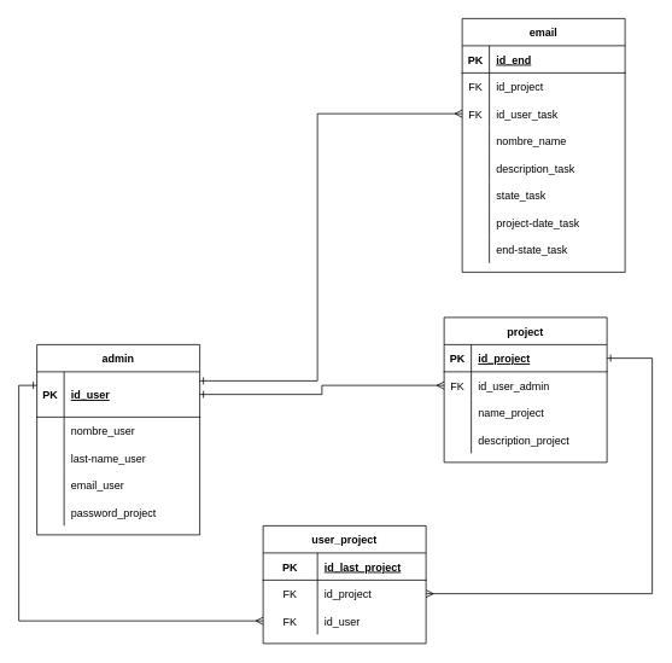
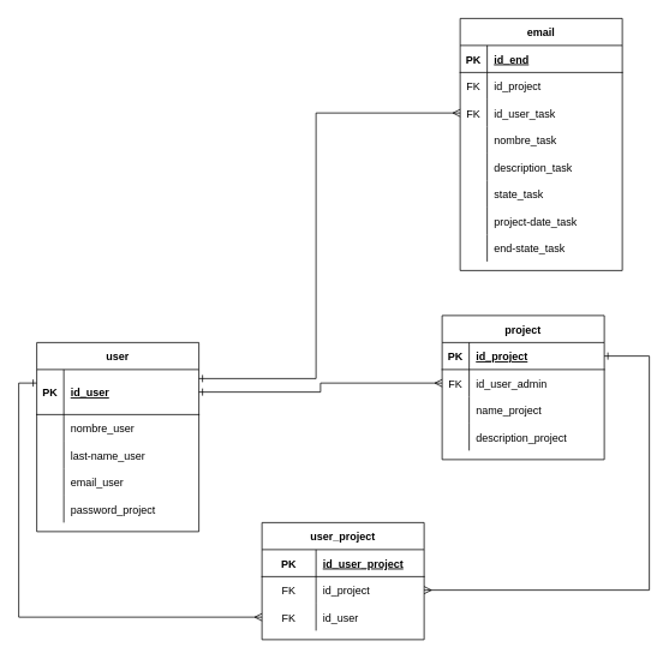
- <mxCell id="56" value="nombre_name" style="shape=partialRectangle;connectable=0;fillColor=none;top=0;left=0;bottom=0;right=0;align=left;spacingLeft=6;overflow=hidden;" vertex="1" parent="54"><mxGeometry x="30" width="150" height="30" as="geometry"><mxRectangle width="150" height="30" as="alternateBounds" /></mxGeometry></mxCell>
+ <mxCell id="56" value="nombre_task" style="shape=partialRectangle;connectable=0;fillColor=none;top=0;left=0;bottom=0;right=0;align=left;spacingLeft=6;overflow=hidden;" vertex="1" parent="54"><mxGeometry x="30" width="150" height="30" as="geometry"><mxRectangle width="150" height="30" as="alternateBounds" /></mxGeometry></mxCell>
- <mxCell id="2" value="admin" style="shape=table;startSize=30;container=1;collapsible=1;childLayout=tableLayout;fixedRows=1;rowLines=0;fontStyle=1;align=center;resizeLast=1;" vertex="1" parent="1"><mxGeometry x="40" y="380" width="180" height="210" as="geometry" /></mxCell>
+ <mxCell id="2" value="user" style="shape=table;startSize=30;container=1;collapsible=1;childLayout=tableLayout;fixedRows=1;rowLines=0;fontStyle=1;align=center;resizeLast=1;" vertex="1" parent="1"><mxGeometry x="40" y="380" width="180" height="210" as="geometry" /></mxCell>
- <mxCell id="34" value="id_last_project" style="shape=partialRectangle;connectable=0;fillColor=none;top=0;left=0;bottom=0;right=0;align=left;spacingLeft=6;fontStyle=5;overflow=hidden;" vertex="1" parent="32"><mxGeometry x="60" width="120" height="30" as="geometry"><mxRectangle width="120" height="30" as="alternateBounds" /></mxGeometry></mxCell>
+ <mxCell id="34" value="id_user_project" style="shape=partialRectangle;connectable=0;fillColor=none;top=0;left=0;bottom=0;right=0;align=left;spacingLeft=6;fontStyle=5;overflow=hidden;" vertex="1" parent="32"><mxGeometry x="60" width="120" height="30" as="geometry"><mxRectangle width="120" height="30" as="alternateBounds" /></mxGeometry></mxCell>
